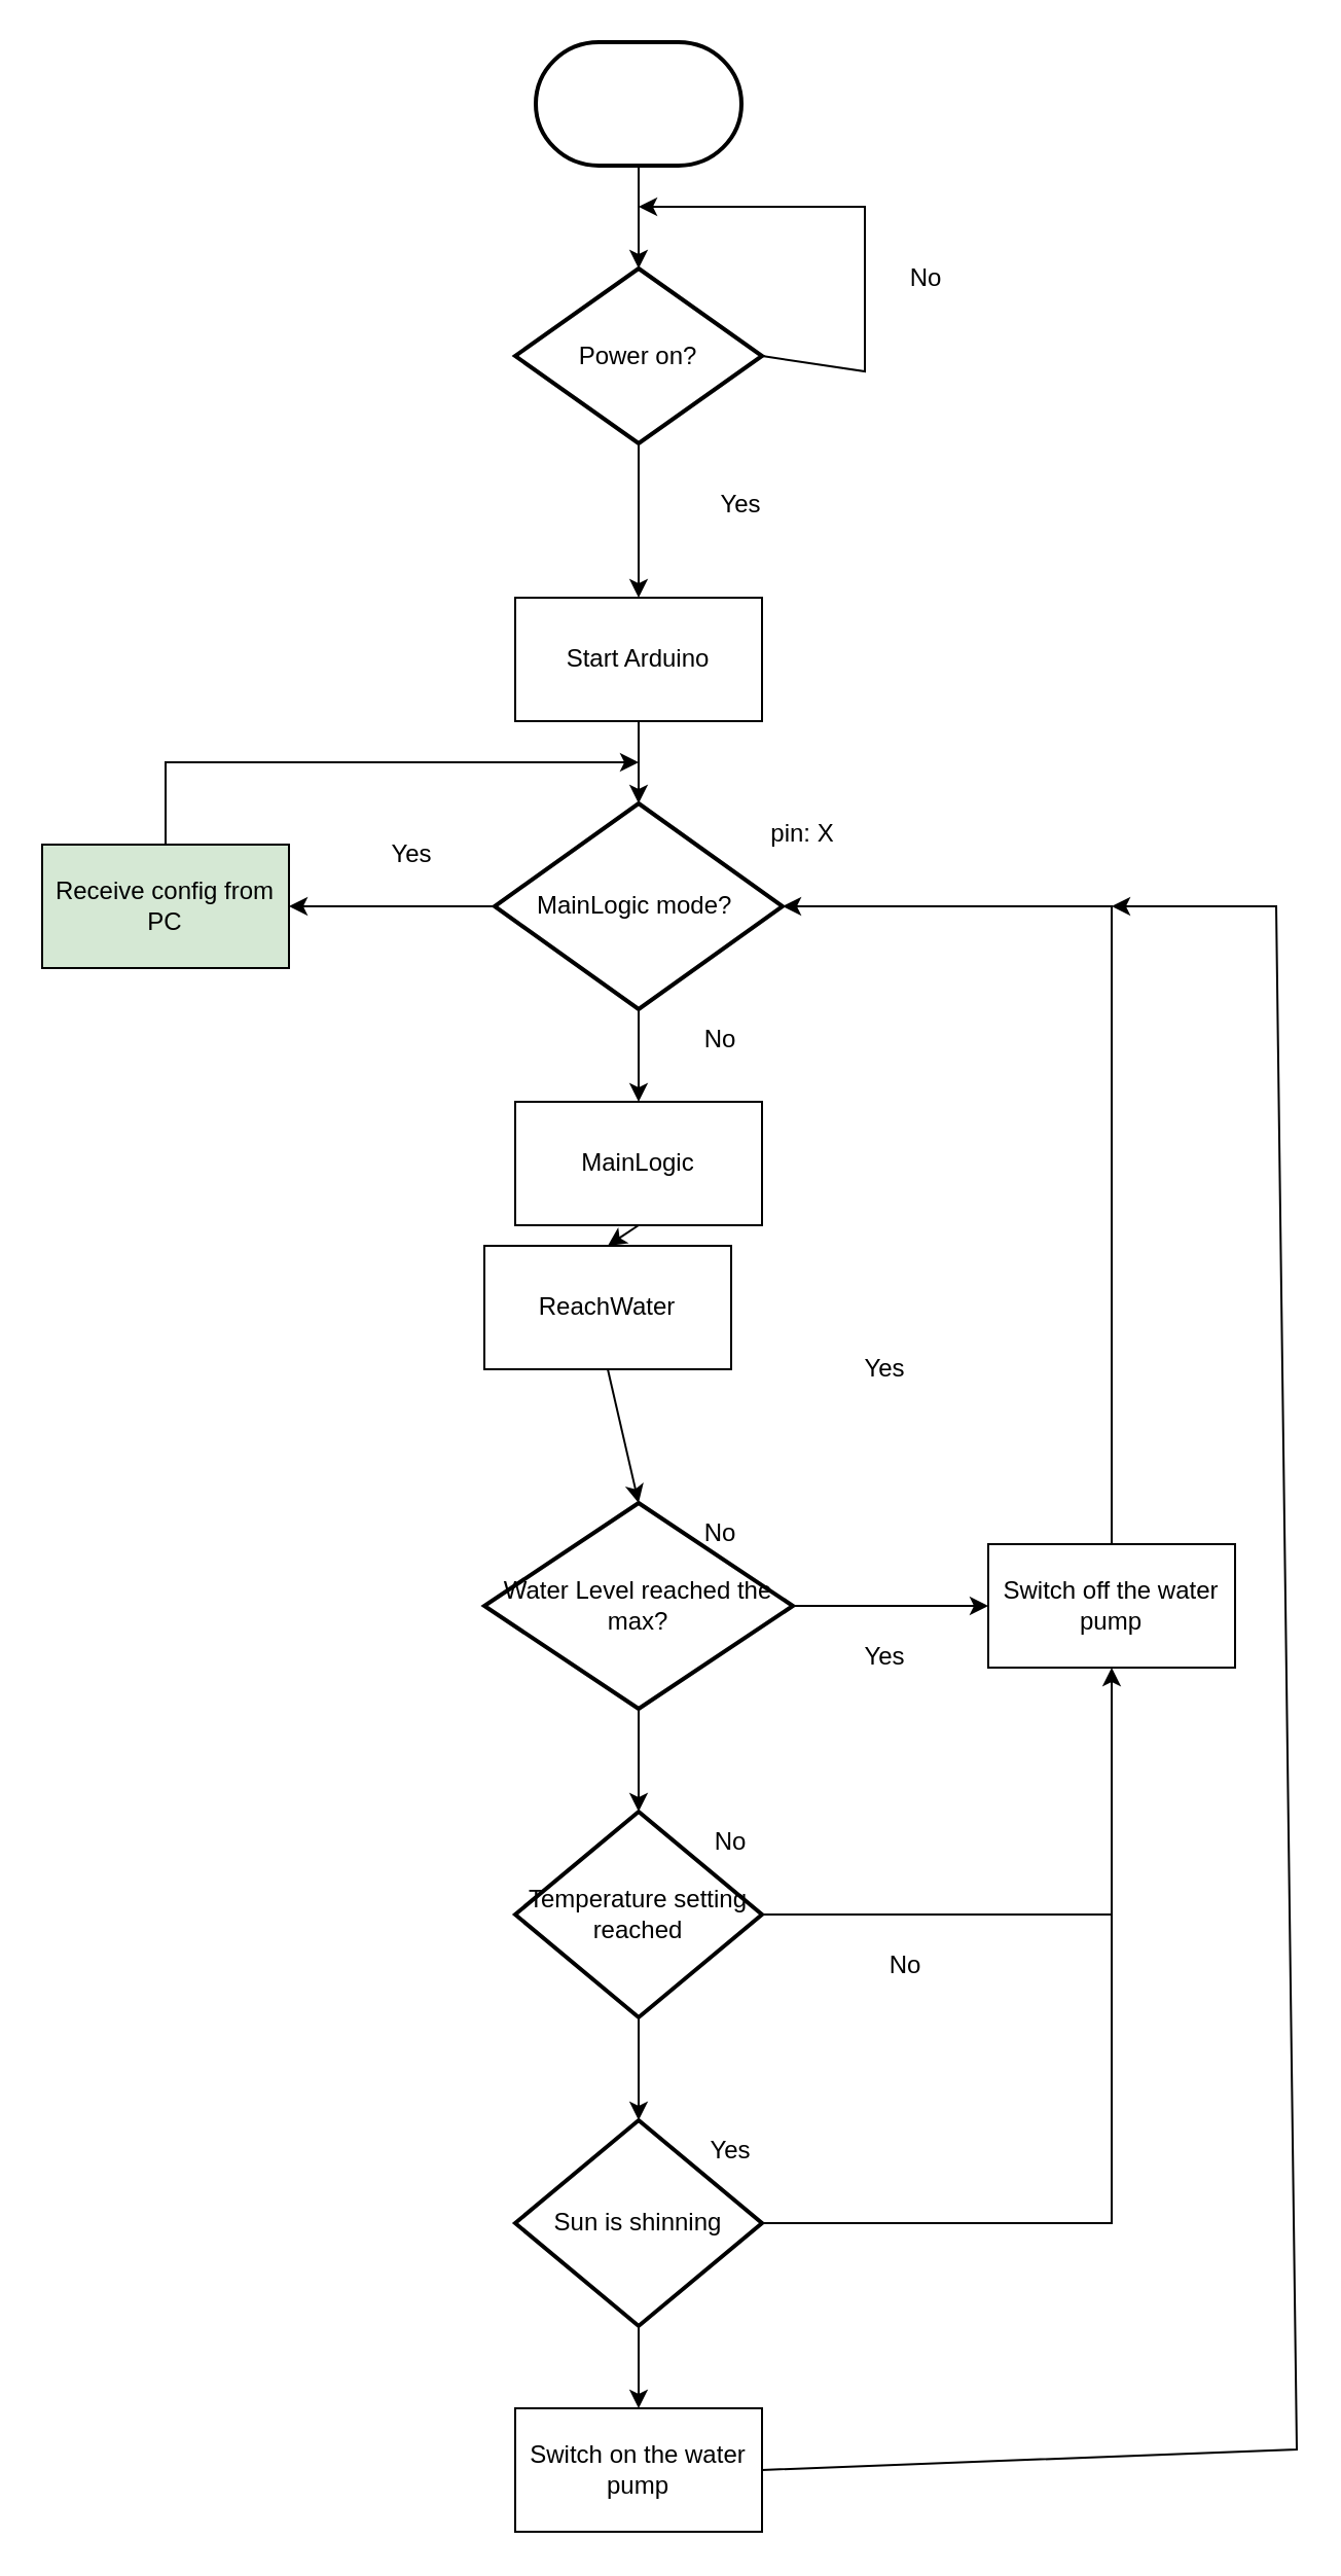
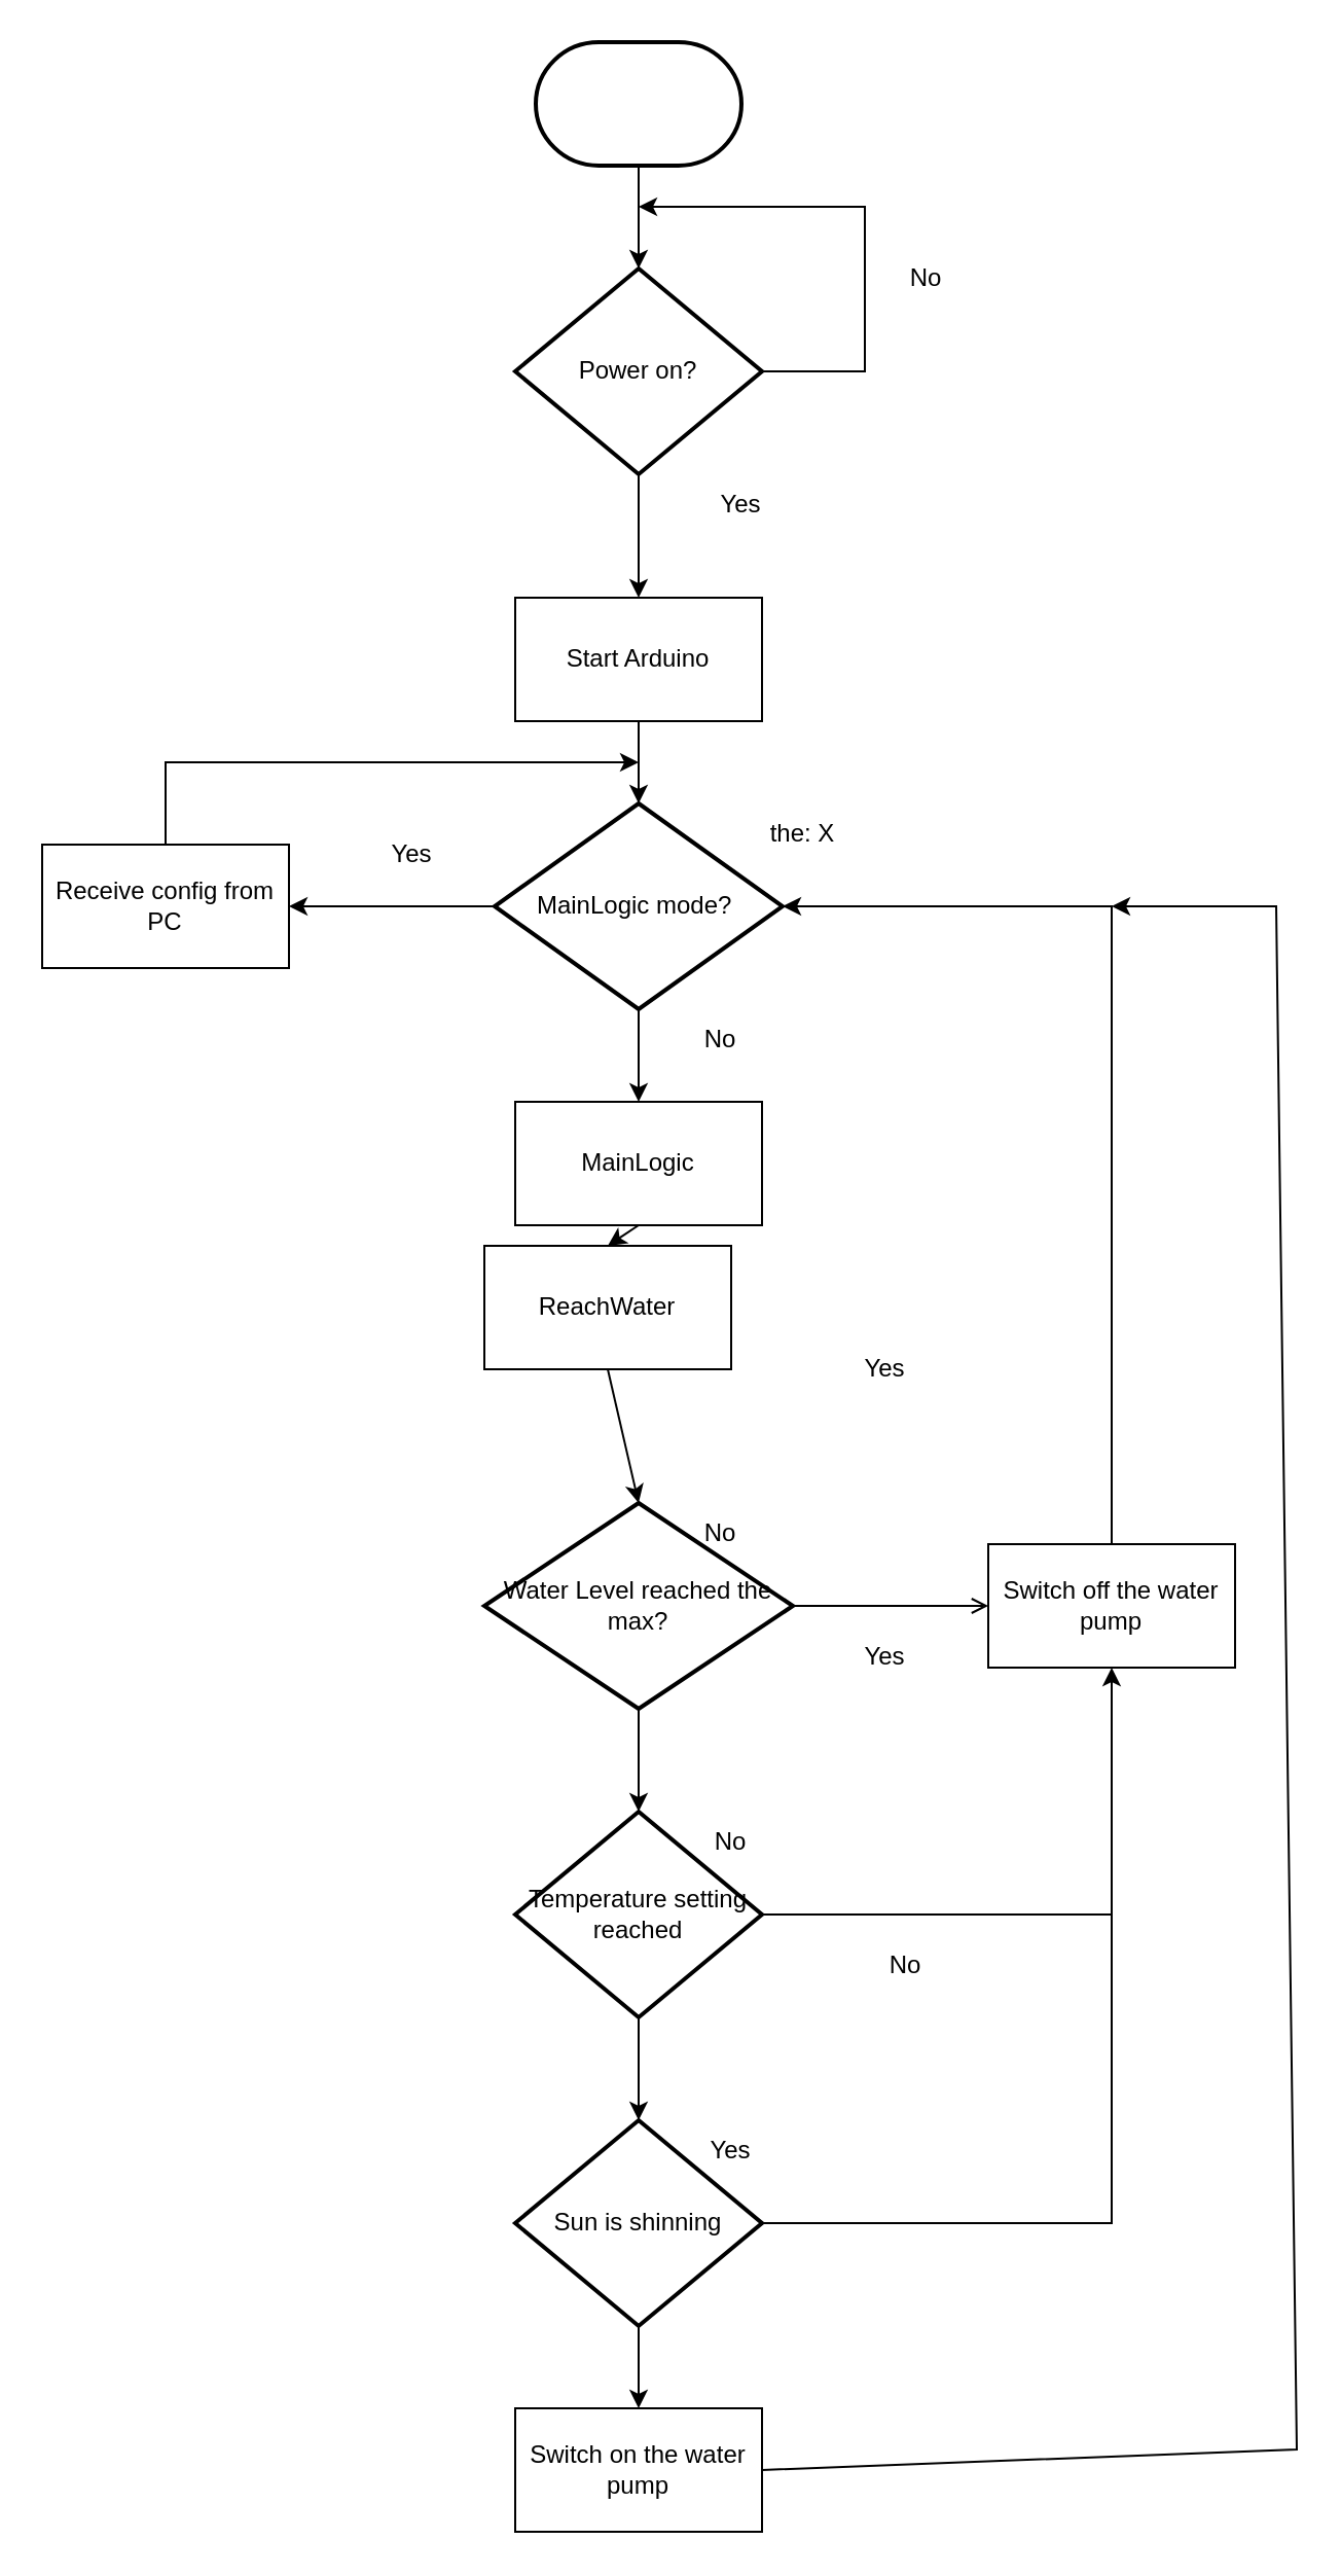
- <mxCell id="3" value="Power on?" style="strokeWidth=2;html=1;shape=mxgraph.flowchart.decision;whiteSpace=wrap;" parent="1" vertex="1"><mxGeometry x="250" y="130" width="120" height="85" as="geometry" /></mxCell>
+ <mxCell id="3" value="Power on?" style="strokeWidth=2;html=1;shape=mxgraph.flowchart.decision;whiteSpace=wrap;" parent="1" vertex="1"><mxGeometry x="250" y="130" width="120" height="100" as="geometry" /></mxCell>
- <mxCell id="15" value="pin: X" style="text;html=1;align=center;verticalAlign=middle;whiteSpace=wrap;rounded=0;" parent="1" vertex="1"><mxGeometry x="360" y="390" width="60" height="30" as="geometry" /></mxCell>
+ <mxCell id="15" value="the: X" style="text;html=1;align=center;verticalAlign=middle;whiteSpace=wrap;rounded=0;" parent="1" vertex="1"><mxGeometry x="360" y="390" width="60" height="30" as="geometry" /></mxCell>
- <mxCell id="38" value="Receive config from PC" style="rounded=0;whiteSpace=wrap;html=1;fillColor=#d5e8d4;" parent="1" vertex="1"><mxGeometry x="20" y="410" width="120" height="60" as="geometry" /></mxCell>
+ <mxCell id="38" value="Receive config from PC" style="rounded=0;whiteSpace=wrap;html=1;" parent="1" vertex="1"><mxGeometry x="20" y="410" width="120" height="60" as="geometry" /></mxCell>
- <mxCell id="18" value="" style="endArrow=classic;html=1;rounded=0;exitX=1;exitY=0.5;exitDx=0;exitDy=0;exitPerimeter=0;entryX=0;entryY=0.5;entryDx=0;entryDy=0;" parent="1" source="16" target="30" edge="1"><mxGeometry width="50" height="50" relative="1" as="geometry"><mxPoint x="320" y="600" as="sourcePoint" /><mxPoint x="490" y="680" as="targetPoint" /></mxGeometry></mxCell>
+ <mxCell id="18" value="" style="endArrow=open;html=1;rounded=0;exitX=1;exitY=0.5;exitDx=0;exitDy=0;exitPerimeter=0;entryX=0;entryY=0.5;entryDx=0;entryDy=0;" parent="1" source="16" target="30" edge="1"><mxGeometry width="50" height="50" relative="1" as="geometry"><mxPoint x="320" y="600" as="sourcePoint" /><mxPoint x="490" y="680" as="targetPoint" /></mxGeometry></mxCell>
